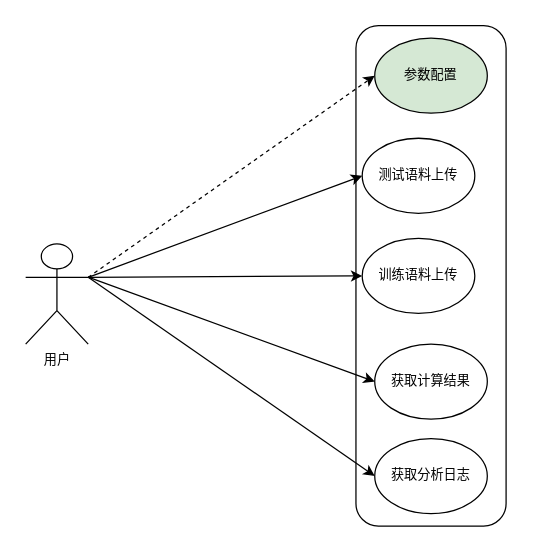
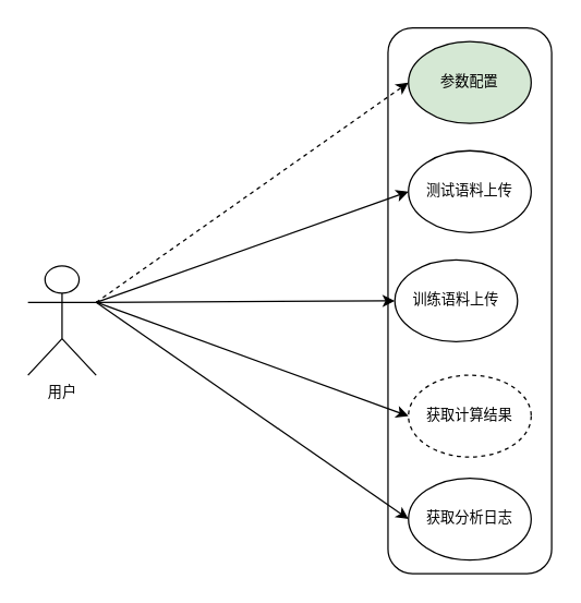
- <mxCell id="5" value="测试语料上传" style="ellipse;whiteSpace=wrap;html=1;fontFamily=宋体;fontSize=10.5;" parent="1" vertex="1"><mxGeometry x="289" y="110" width="90" height="60" as="geometry" /></mxCell>
+ <mxCell id="5" value="测试语料上传" style="ellipse;whiteSpace=wrap;html=1;fontFamily=宋体;fontSize=10.5;" parent="1" vertex="1"><mxGeometry x="299" y="110" width="90" height="60" as="geometry" /></mxCell>
- <mxCell id="7" value="获取计算结果" style="ellipse;whiteSpace=wrap;html=1;fontFamily=宋体;fontSize=10.5;" parent="1" vertex="1"><mxGeometry x="299" y="274.5" width="90" height="60" as="geometry" /></mxCell>
+ <mxCell id="7" value="获取计算结果" style="ellipse;whiteSpace=wrap;html=1;fontFamily=宋体;fontSize=10.5;dashed=1;" parent="1" vertex="1"><mxGeometry x="299" y="274.5" width="90" height="60" as="geometry" /></mxCell>
